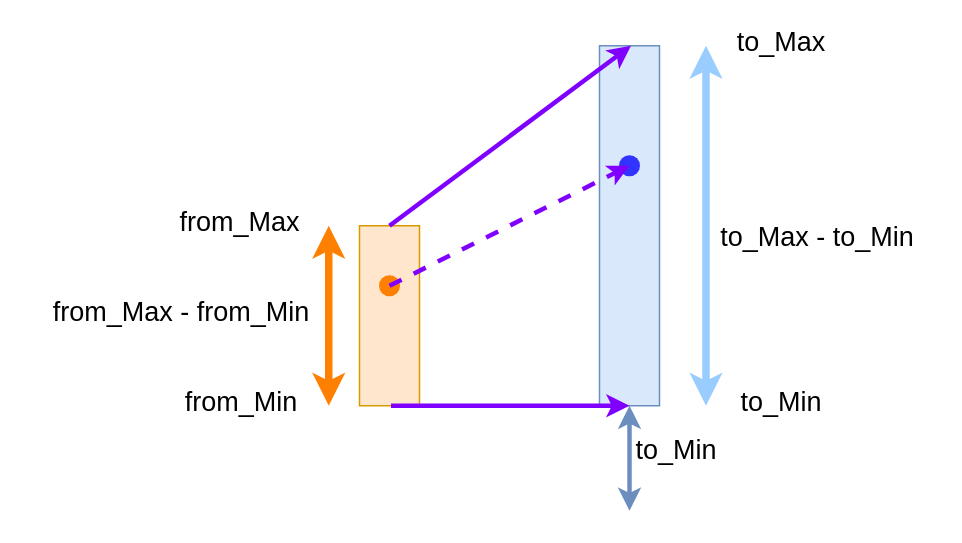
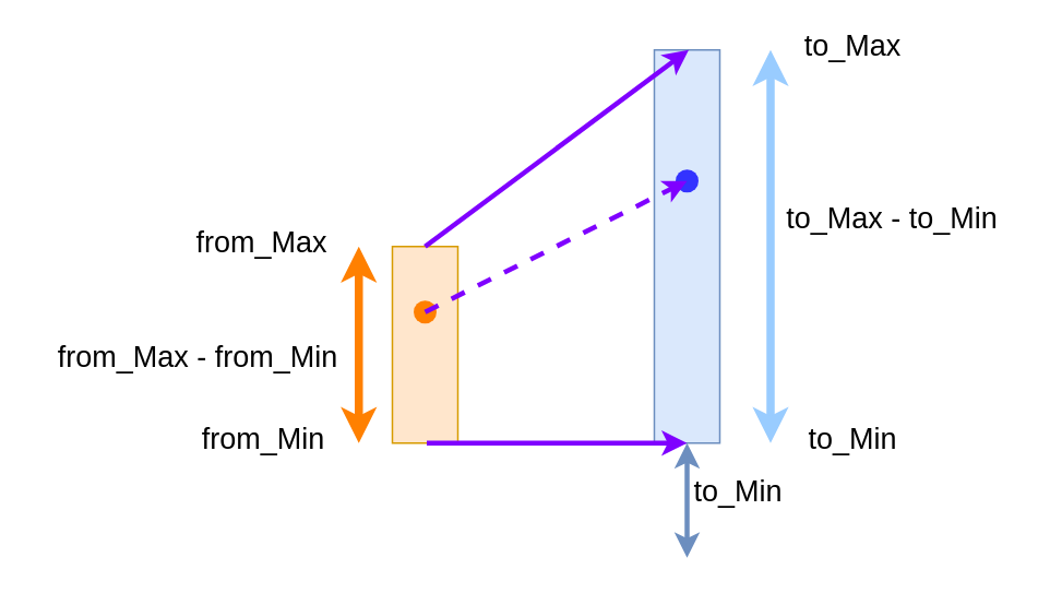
- <mxCell id="14" value="to_Max - to_Min" style="text;spacingTop=-5;align=center;verticalAlign=middle;fontStyle=0;html=1;fontSize=18;points=[]" vertex="1" parent="1"><mxGeometry x="469" y="150" width="150" height="20" as="geometry" /></mxCell>
+ <mxCell id="14" value="to_Max - to_Min" style="text;spacingTop=-5;align=center;verticalAlign=middle;fontStyle=0;html=1;fontSize=18;points=[]" vertex="1" parent="1"><mxGeometry x="469" y="125" width="150" height="20" as="geometry" /></mxCell>
- <mxCell id="13" value="from_Max - from_Min" style="text;spacingTop=-5;align=center;verticalAlign=middle;fontStyle=0;html=1;fontSize=18;points=[]" vertex="1" parent="1"><mxGeometry x="20" y="200" width="200" height="20" as="geometry" /></mxCell>
+ <mxCell id="13" value="from_Max - from_Min" style="text;spacingTop=-5;align=center;verticalAlign=middle;fontStyle=0;html=1;fontSize=18;points=[]" vertex="1" parent="1"><mxGeometry x="20" y="210" width="200" height="20" as="geometry" /></mxCell>
